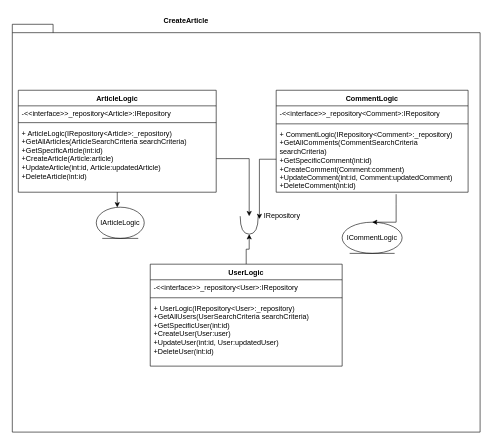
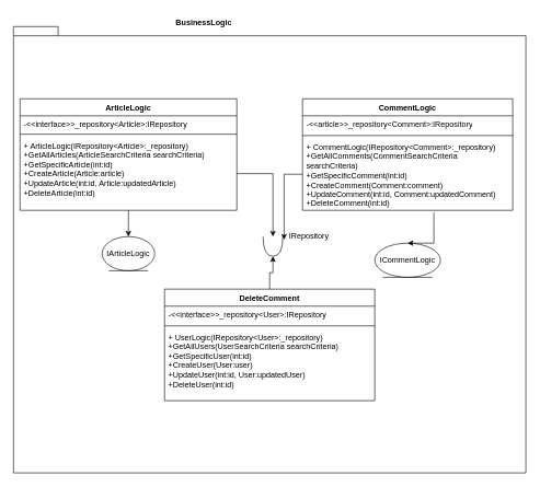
- <mxCell id="3" value="&lt;b&gt;CreateArticle&lt;/b&gt;" style="text;html=1;strokeColor=none;fillColor=none;align=center;verticalAlign=middle;whiteSpace=wrap;rounded=0;" vertex="1" parent="1"><mxGeometry x="240" y="20" width="140" height="30" as="geometry" /></mxCell>
+ <mxCell id="3" value="&lt;b&gt;BusinessLogic&lt;/b&gt;" style="text;html=1;strokeColor=none;fillColor=none;align=center;verticalAlign=middle;whiteSpace=wrap;rounded=0;" vertex="1" parent="1"><mxGeometry x="240" y="20" width="140" height="30" as="geometry" /></mxCell>
- <mxCell id="9" value="-&amp;lt;&amp;lt;interface&amp;gt;&amp;gt;_repository&amp;lt;Comment&amp;gt;:IRepository" style="text;strokeColor=none;fillColor=none;align=left;verticalAlign=top;spacingLeft=4;spacingRight=4;overflow=hidden;rotatable=0;points=[[0,0.5],[1,0.5]];portConstraint=eastwest;whiteSpace=wrap;html=1;" vertex="1" parent="8"><mxGeometry y="26" width="320" height="26" as="geometry" /></mxCell>
+ <mxCell id="9" value="-&amp;lt;&amp;lt;article&amp;gt;&amp;gt;_repository&amp;lt;Comment&amp;gt;:IRepository" style="text;strokeColor=none;fillColor=none;align=left;verticalAlign=top;spacingLeft=4;spacingRight=4;overflow=hidden;rotatable=0;points=[[0,0.5],[1,0.5]];portConstraint=eastwest;whiteSpace=wrap;html=1;" vertex="1" parent="8"><mxGeometry y="26" width="320" height="26" as="geometry" /></mxCell>
- <mxCell id="21" value="IArticleLogic" style="ellipse;shape=umlEntity;whiteSpace=wrap;html=1;" vertex="1" parent="1"><mxGeometry x="160" y="345" width="80" height="52" as="geometry" /></mxCell>
+ <mxCell id="21" value="IArticleLogic" style="ellipse;shape=umlEntity;whiteSpace=wrap;html=1;" vertex="1" parent="1"><mxGeometry x="155" y="360" width="80" height="52" as="geometry" /></mxCell>
- <mxCell id="13" value="UserLogic" style="swimlane;fontStyle=1;align=center;verticalAlign=top;childLayout=stackLayout;horizontal=1;startSize=26;horizontalStack=0;resizeParent=1;resizeParentMax=0;resizeLast=0;collapsible=1;marginBottom=0;whiteSpace=wrap;html=1;" vertex="1" parent="1"><mxGeometry x="250" y="440" width="320" height="170" as="geometry" /></mxCell>
+ <mxCell id="13" value="DeleteComment" style="swimlane;fontStyle=1;align=center;verticalAlign=top;childLayout=stackLayout;horizontal=1;startSize=26;horizontalStack=0;resizeParent=1;resizeParentMax=0;resizeLast=0;collapsible=1;marginBottom=0;whiteSpace=wrap;html=1;" vertex="1" parent="1"><mxGeometry x="250" y="440" width="320" height="170" as="geometry" /></mxCell>
